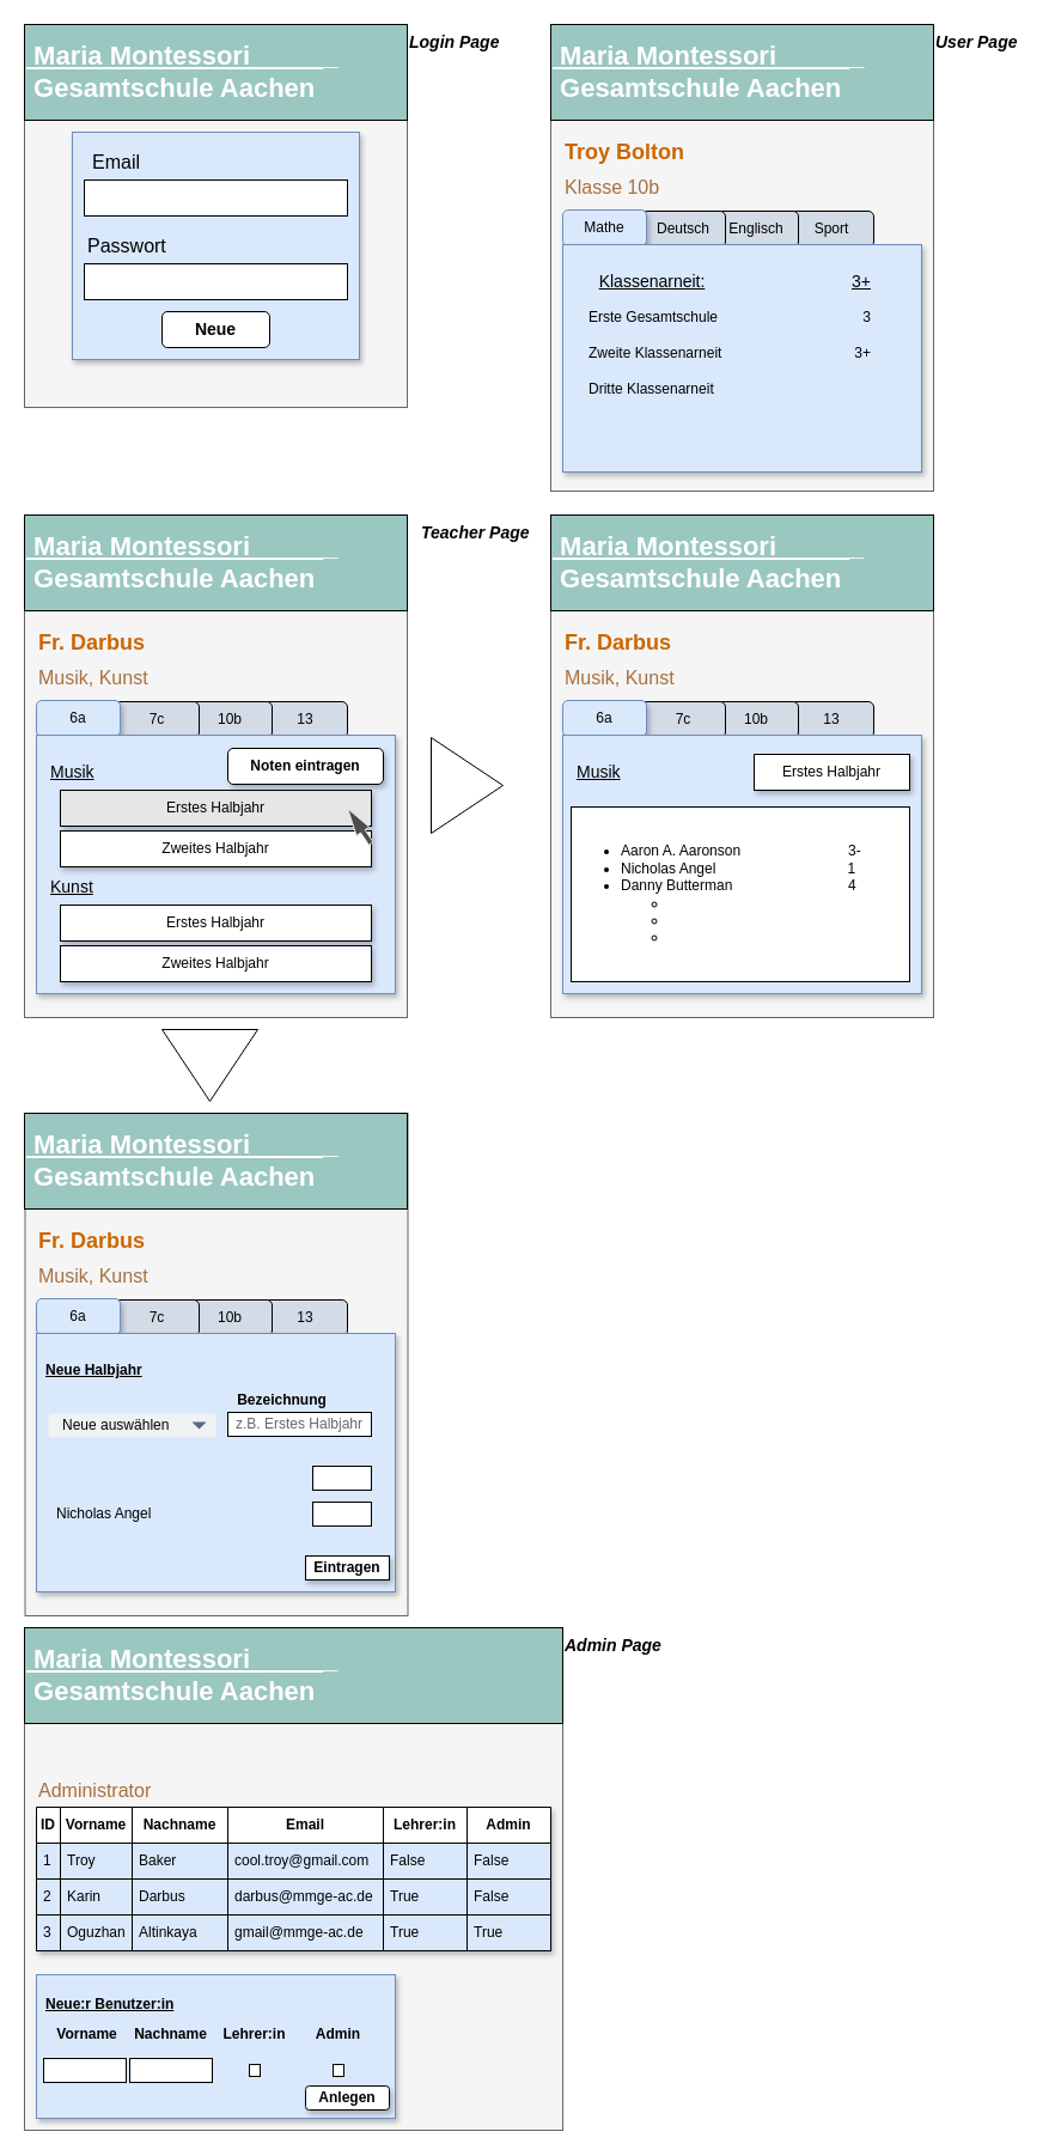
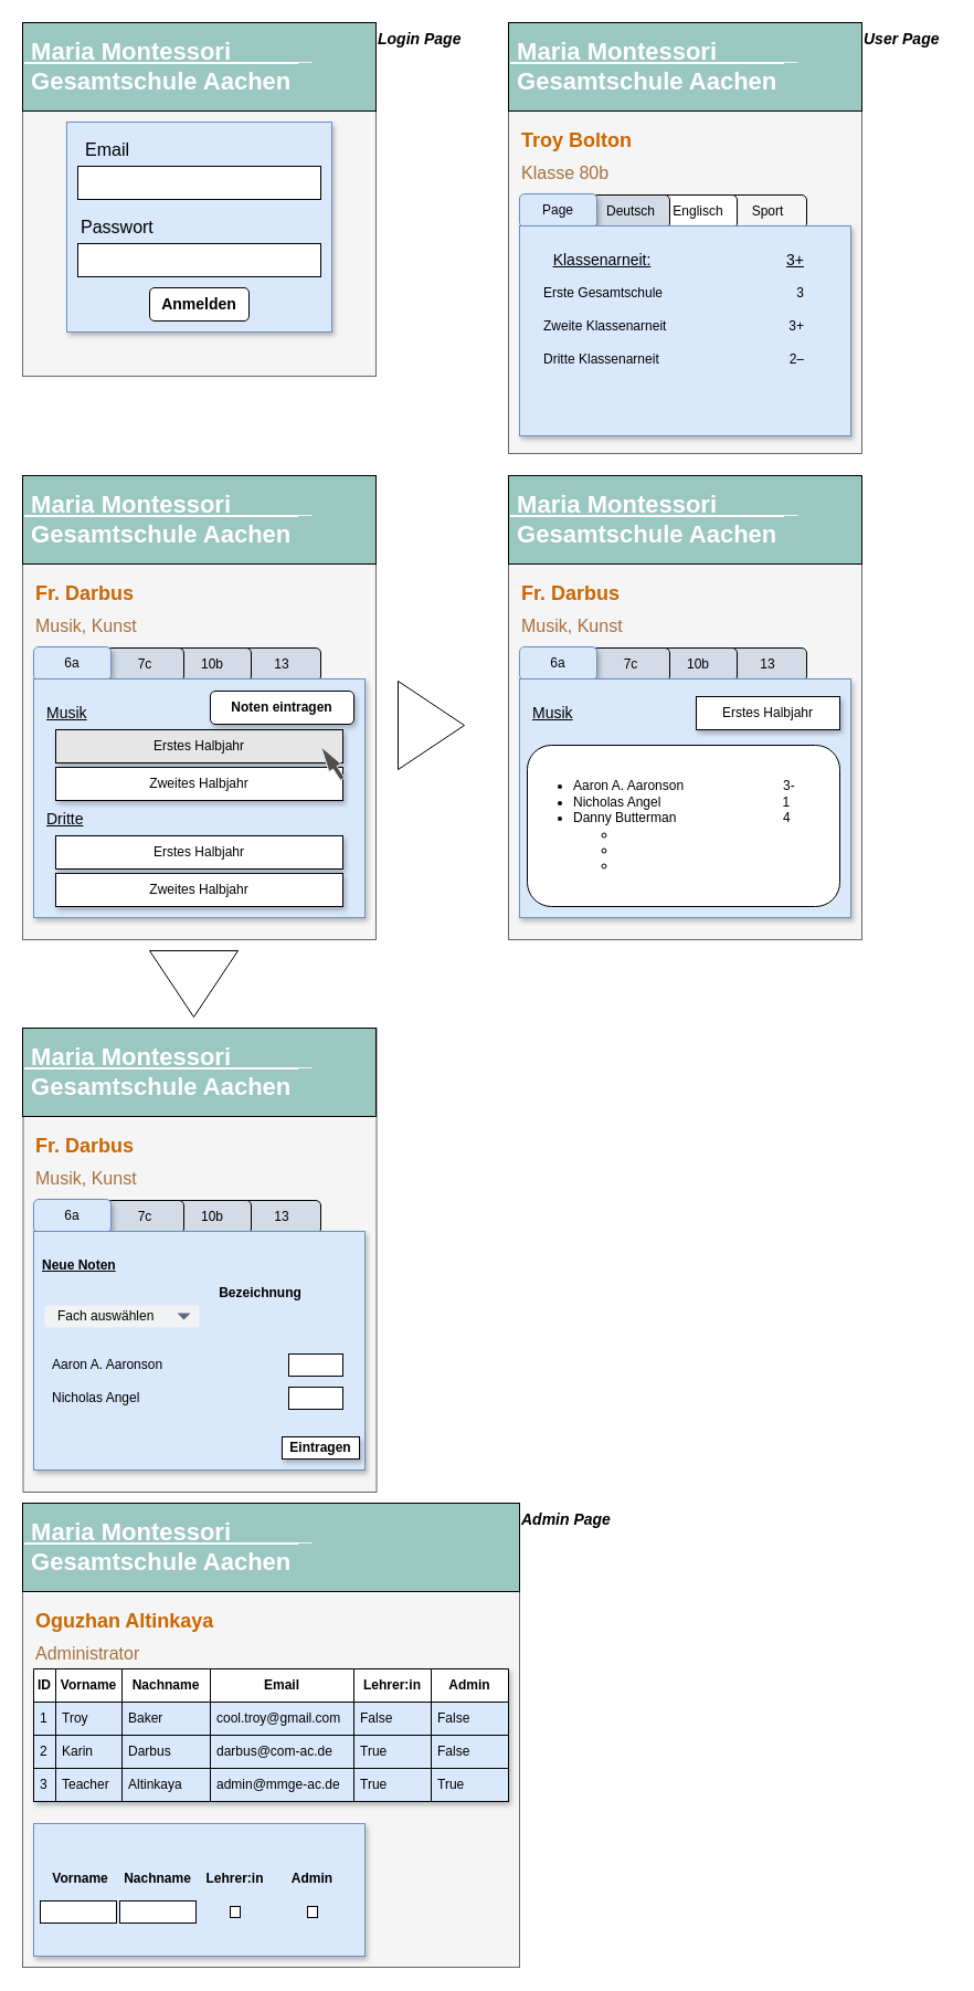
- <mxCell id="22" value="Klasse 10b" style="text;html=1;strokeColor=none;fillColor=none;align=left;verticalAlign=top;whiteSpace=wrap;rounded=0;fontStyle=0;fontSize=16;fontColor=#A86F3D;" vertex="1" parent="1"><mxGeometry x="470" y="140" width="290" height="30" as="geometry" /></mxCell>
+ <mxCell id="22" value="Klasse 80b" style="text;html=1;strokeColor=none;fillColor=none;align=left;verticalAlign=top;whiteSpace=wrap;rounded=0;fontStyle=0;fontSize=16;fontColor=#A86F3D;" vertex="1" parent="1"><mxGeometry x="470" y="140" width="290" height="30" as="geometry" /></mxCell>
- <mxCell id="19" value="Mathe" style="rounded=1;whiteSpace=wrap;html=1;fillColor=#dae8fc;strokeColor=#6c8ebf;shadow=1;" vertex="1" parent="1"><mxGeometry x="470" y="175" width="70" height="30" as="geometry" /></mxCell>
+ <mxCell id="19" value="Page" style="rounded=1;whiteSpace=wrap;html=1;fillColor=#dae8fc;strokeColor=#6c8ebf;shadow=1;" vertex="1" parent="1"><mxGeometry x="470" y="175" width="70" height="30" as="geometry" /></mxCell>
- <mxCell id="17" value="Englisch" style="rounded=1;whiteSpace=wrap;html=1;fillColor=#D3DBE6;" vertex="1" parent="1"><mxGeometry x="597" y="176" width="70" height="30" as="geometry" /></mxCell>
+ <mxCell id="17" value="Englisch" style="rounded=1;whiteSpace=wrap;html=1;fillColor=#ffffff;" vertex="1" parent="1"><mxGeometry x="597" y="176" width="70" height="30" as="geometry" /></mxCell>
- <mxCell id="16" value="Sport" style="rounded=1;whiteSpace=wrap;html=1;fillColor=#D3DBE6;" vertex="1" parent="1"><mxGeometry x="660" y="176" width="70" height="30" as="geometry" /></mxCell>
+ <mxCell id="16" value="Sport" style="rounded=1;whiteSpace=wrap;html=1;fillColor=#f5f5f5;" vertex="1" parent="1"><mxGeometry x="660" y="176" width="70" height="30" as="geometry" /></mxCell>
- <mxCell id="10" value="Neue" style="rounded=1;whiteSpace=wrap;html=1;fontSize=14;fontStyle=1" vertex="1" parent="1"><mxGeometry x="135" y="260" width="90" height="30" as="geometry" /></mxCell>
+ <mxCell id="10" value="Anmelden" style="rounded=1;whiteSpace=wrap;html=1;fontSize=14;fontStyle=1" vertex="1" parent="1"><mxGeometry x="135" y="260" width="90" height="30" as="geometry" /></mxCell>
+ <mxCell id="30" value="2‒" style="text;html=1;strokeColor=none;fillColor=none;align=right;verticalAlign=middle;whiteSpace=wrap;rounded=0;" vertex="1" parent="1"><mxGeometry x="680" y="310" width="50" height="30" as="geometry" /></mxCell>
- <mxCell id="34" value="Teacher Page" style="text;html=1;strokeColor=none;fillColor=none;align=left;verticalAlign=middle;whiteSpace=wrap;rounded=0;fontStyle=3;fontSize=14;" vertex="1" parent="1"><mxGeometry x="350" y="430" width="100" height="30" as="geometry" /></mxCell>
- <mxCell id="45" value="Kunst" style="text;html=1;strokeColor=none;fillColor=none;align=left;verticalAlign=middle;whiteSpace=wrap;rounded=0;fontSize=14;fontStyle=4" vertex="1" parent="1"><mxGeometry x="40" y="726" width="130" height="30" as="geometry" /></mxCell>
+ <mxCell id="45" value="Dritte" style="text;html=1;strokeColor=none;fillColor=none;align=left;verticalAlign=middle;whiteSpace=wrap;rounded=0;fontSize=14;fontStyle=4" vertex="1" parent="1"><mxGeometry x="40" y="726" width="130" height="30" as="geometry" /></mxCell>
- <mxCell id="62" value="&lt;ul&gt;&lt;li&gt;Aaron A. Aaronson&amp;nbsp;&amp;nbsp;&amp;nbsp;&amp;nbsp;&amp;nbsp;&amp;nbsp;&amp;nbsp;&amp;nbsp;&amp;nbsp;&amp;nbsp;&amp;nbsp;&amp;nbsp;&amp;nbsp;&amp;nbsp;&amp;nbsp;&amp;nbsp;&amp;nbsp;&amp;nbsp;&amp;nbsp;&amp;nbsp;&amp;nbsp;&amp;nbsp;&amp;nbsp;&amp;nbsp;&amp;nbsp;&amp;nbsp; 3-&lt;br&gt;&lt;/li&gt;&lt;li&gt;Nicholas Angel&amp;nbsp;&amp;nbsp;&amp;nbsp;&amp;nbsp;&amp;nbsp;&amp;nbsp;&amp;nbsp;&amp;nbsp;&amp;nbsp;&amp;nbsp;&amp;nbsp;&amp;nbsp;&amp;nbsp;&amp;nbsp;&amp;nbsp;&amp;nbsp;&amp;nbsp;&amp;nbsp;&amp;nbsp;&amp;nbsp;&amp;nbsp;&amp;nbsp;&amp;nbsp;&amp;nbsp;&amp;nbsp;&amp;nbsp;&amp;nbsp;&amp;nbsp;&amp;nbsp;&amp;nbsp;&amp;nbsp;&amp;nbsp; 1&lt;br&gt;&lt;/li&gt;&lt;li&gt;Danny Butterman&amp;nbsp;&amp;nbsp;&amp;nbsp;&amp;nbsp;&amp;nbsp;&amp;nbsp;&amp;nbsp;&amp;nbsp;&amp;nbsp;&amp;nbsp;&amp;nbsp;&amp;nbsp;&amp;nbsp;&amp;nbsp;&amp;nbsp;&amp;nbsp;&amp;nbsp;&amp;nbsp;&amp;nbsp;&amp;nbsp;&amp;nbsp;&amp;nbsp;&amp;nbsp;&amp;nbsp;&amp;nbsp;&amp;nbsp;&amp;nbsp;&amp;nbsp; 4&lt;br&gt;&lt;/li&gt;&lt;ul&gt;&lt;li&gt;&amp;nbsp;&lt;br&gt;&lt;/li&gt;&lt;li&gt;&amp;nbsp;&lt;br&gt;&lt;/li&gt;&lt;li&gt;&amp;nbsp;&lt;br&gt;&lt;/li&gt;&lt;/ul&gt;&lt;/ul&gt;" style="rounded=0;whiteSpace=wrap;html=1;align=left;" vertex="1" parent="1"><mxGeometry x="477" y="674" width="283" height="146" as="geometry" /></mxCell>
+ <mxCell id="62" value="&lt;ul&gt;&lt;li&gt;Aaron A. Aaronson&amp;nbsp;&amp;nbsp;&amp;nbsp;&amp;nbsp;&amp;nbsp;&amp;nbsp;&amp;nbsp;&amp;nbsp;&amp;nbsp;&amp;nbsp;&amp;nbsp;&amp;nbsp;&amp;nbsp;&amp;nbsp;&amp;nbsp;&amp;nbsp;&amp;nbsp;&amp;nbsp;&amp;nbsp;&amp;nbsp;&amp;nbsp;&amp;nbsp;&amp;nbsp;&amp;nbsp;&amp;nbsp;&amp;nbsp; 3-&lt;br&gt;&lt;/li&gt;&lt;li&gt;Nicholas Angel&amp;nbsp;&amp;nbsp;&amp;nbsp;&amp;nbsp;&amp;nbsp;&amp;nbsp;&amp;nbsp;&amp;nbsp;&amp;nbsp;&amp;nbsp;&amp;nbsp;&amp;nbsp;&amp;nbsp;&amp;nbsp;&amp;nbsp;&amp;nbsp;&amp;nbsp;&amp;nbsp;&amp;nbsp;&amp;nbsp;&amp;nbsp;&amp;nbsp;&amp;nbsp;&amp;nbsp;&amp;nbsp;&amp;nbsp;&amp;nbsp;&amp;nbsp;&amp;nbsp;&amp;nbsp;&amp;nbsp;&amp;nbsp; 1&lt;br&gt;&lt;/li&gt;&lt;li&gt;Danny Butterman&amp;nbsp;&amp;nbsp;&amp;nbsp;&amp;nbsp;&amp;nbsp;&amp;nbsp;&amp;nbsp;&amp;nbsp;&amp;nbsp;&amp;nbsp;&amp;nbsp;&amp;nbsp;&amp;nbsp;&amp;nbsp;&amp;nbsp;&amp;nbsp;&amp;nbsp;&amp;nbsp;&amp;nbsp;&amp;nbsp;&amp;nbsp;&amp;nbsp;&amp;nbsp;&amp;nbsp;&amp;nbsp;&amp;nbsp;&amp;nbsp;&amp;nbsp; 4&lt;br&gt;&lt;/li&gt;&lt;ul&gt;&lt;li&gt;&amp;nbsp;&lt;br&gt;&lt;/li&gt;&lt;li&gt;&amp;nbsp;&lt;br&gt;&lt;/li&gt;&lt;li&gt;&amp;nbsp;&lt;br&gt;&lt;/li&gt;&lt;/ul&gt;&lt;/ul&gt;" style="whiteSpace=wrap;html=1;align=left;rounded=1;" vertex="1" parent="1"><mxGeometry x="477" y="674" width="283" height="146" as="geometry" /></mxCell>
- <mxCell id="116" value="Neue Halbjahr" style="text;html=1;strokeColor=none;fillColor=none;align=left;verticalAlign=middle;whiteSpace=wrap;rounded=0;fontStyle=5" vertex="1" parent="1"><mxGeometry x="36" y="1130" width="130" height="30" as="geometry" /></mxCell>
+ <mxCell id="116" value="Neue Noten" style="text;html=1;strokeColor=none;fillColor=none;align=left;verticalAlign=middle;whiteSpace=wrap;rounded=0;fontStyle=5" vertex="1" parent="1"><mxGeometry x="36" y="1130" width="130" height="30" as="geometry" /></mxCell>
- <mxCell id="119" value="z.B. Erstes Halbjahr" style="rounded=0;whiteSpace=wrap;html=1;fontColor=#666666;" vertex="1" parent="1"><mxGeometry x="190" y="1180" width="120" height="20" as="geometry" /></mxCell>
- <mxCell id="120" value="Neue auswählen" style="rounded=1;fillColor=#F1F2F4;strokeColor=none;html=1;whiteSpace=wrap;fontColor=#000000;align=left;fontSize=12;spacingLeft=10;sketch=0;" vertex="1" parent="1"><mxGeometry x="40" y="1181" width="140" height="20" as="geometry" /></mxCell>
+ <mxCell id="120" value="Fach auswählen" style="rounded=1;fillColor=#F1F2F4;strokeColor=none;html=1;whiteSpace=wrap;fontColor=#000000;align=left;fontSize=12;spacingLeft=10;sketch=0;" vertex="1" parent="1"><mxGeometry x="40" y="1181" width="140" height="20" as="geometry" /></mxCell>
+ <mxCell id="122" value="Aaron A. Aaronson" style="text;html=1;strokeColor=none;fillColor=none;align=left;verticalAlign=middle;whiteSpace=wrap;rounded=0;" vertex="1" parent="1"><mxGeometry x="45" y="1220" width="120" height="30" as="geometry" /></mxCell>
+ <mxCell id="68" value="Oguzhan Altinkaya" style="text;html=1;strokeColor=none;fillColor=none;align=left;verticalAlign=top;whiteSpace=wrap;rounded=0;fontStyle=1;fontSize=18;fontColor=#CC6600;" vertex="1" parent="1"><mxGeometry x="30" y="1450" width="290" height="30" as="geometry" /></mxCell>
- <mxCell id="104" value="darbus@mmge-ac.de" style="text;strokeColor=none;fillColor=none;align=left;verticalAlign=middle;spacingLeft=4;spacingRight=4;overflow=hidden;points=[[0,0.5],[1,0.5]];portConstraint=eastwest;rotatable=0;whiteSpace=wrap;html=1;" vertex="1" parent="102"><mxGeometry y="60" width="130" height="30" as="geometry" /></mxCell>
+ <mxCell id="104" value="darbus@com-ac.de" style="text;strokeColor=none;fillColor=none;align=left;verticalAlign=middle;spacingLeft=4;spacingRight=4;overflow=hidden;points=[[0,0.5],[1,0.5]];portConstraint=eastwest;rotatable=0;whiteSpace=wrap;html=1;" vertex="1" parent="102"><mxGeometry y="60" width="130" height="30" as="geometry" /></mxCell>
- <mxCell id="77" value="Oguzhan&lt;span style=&quot;white-space: pre;&quot;&gt;&#09;&lt;/span&gt;" style="text;strokeColor=default;fillColor=none;align=left;verticalAlign=middle;spacingLeft=4;spacingRight=4;overflow=hidden;points=[[0,0.5],[1,0.5]];portConstraint=eastwest;rotatable=0;whiteSpace=wrap;html=1;" vertex="1" parent="74"><mxGeometry y="90" width="60" height="30" as="geometry" /></mxCell>
+ <mxCell id="77" value="Teacher&lt;span style=&quot;white-space: pre;&quot;&gt;&#09;&lt;/span&gt;" style="text;strokeColor=default;fillColor=none;align=left;verticalAlign=middle;spacingLeft=4;spacingRight=4;overflow=hidden;points=[[0,0.5],[1,0.5]];portConstraint=eastwest;rotatable=0;whiteSpace=wrap;html=1;" vertex="1" parent="74"><mxGeometry y="90" width="60" height="30" as="geometry" /></mxCell>
- <mxCell id="105" value="gmail@mmge-ac.de" style="text;strokeColor=default;fillColor=none;align=left;verticalAlign=middle;spacingLeft=4;spacingRight=4;overflow=hidden;points=[[0,0.5],[1,0.5]];portConstraint=eastwest;rotatable=0;whiteSpace=wrap;html=1;" vertex="1" parent="102"><mxGeometry y="90" width="130" height="30" as="geometry" /></mxCell>
+ <mxCell id="105" value="admin@mmge-ac.de" style="text;strokeColor=default;fillColor=none;align=left;verticalAlign=middle;spacingLeft=4;spacingRight=4;overflow=hidden;points=[[0,0.5],[1,0.5]];portConstraint=eastwest;rotatable=0;whiteSpace=wrap;html=1;" vertex="1" parent="102"><mxGeometry y="90" width="130" height="30" as="geometry" /></mxCell>
- <mxCell id="91" value="Neue:r Benutzer:in " style="text;html=1;strokeColor=none;fillColor=none;align=left;verticalAlign=middle;whiteSpace=wrap;rounded=0;fontStyle=5" vertex="1" parent="1"><mxGeometry x="36" y="1660" width="130" height="30" as="geometry" /></mxCell>
- <mxCell id="101" value="Anlegen" style="rounded=1;whiteSpace=wrap;html=1;fontStyle=1;shadow=1;" vertex="1" parent="1"><mxGeometry x="255" y="1743" width="70" height="20" as="geometry" /></mxCell>
